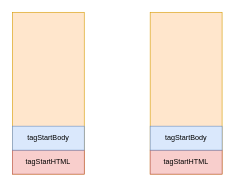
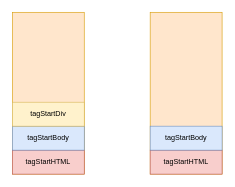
+ <mxCell id="5" value="tagStartDiv" style="text;html=1;strokeColor=#d6b656;fillColor=#fff2cc;align=center;verticalAlign=middle;whiteSpace=wrap;rounded=0;" vertex="1" parent="1"><mxGeometry x="20" y="170" width="120" height="40" as="geometry" /></mxCell>
